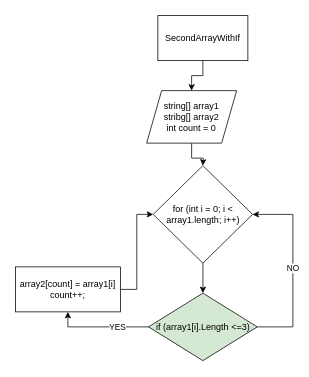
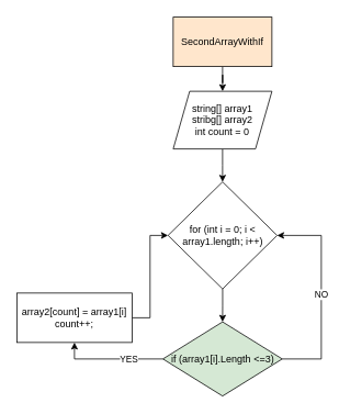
- <mxCell id="3" value="SecondArrayWithIf" style="rounded=0;whiteSpace=wrap;html=1;" vertex="1" parent="1"><mxGeometry x="210" y="20" width="120" height="60" as="geometry" /></mxCell>
+ <mxCell id="3" value="SecondArrayWithIf" style="rounded=0;whiteSpace=wrap;html=1;fillColor=#ffe6cc;" vertex="1" parent="1"><mxGeometry x="210" y="20" width="120" height="60" as="geometry" /></mxCell>
- <mxCell id="5" value="string[] array1&lt;br&gt;stribg[] array2&lt;br&gt;int count = 0" style="shape=parallelogram;perimeter=parallelogramPerimeter;whiteSpace=wrap;html=1;fixedSize=1;" vertex="1" parent="1"><mxGeometry x="195" y="120" width="120" height="70" as="geometry" /></mxCell>
+ <mxCell id="5" value="string[] array1&lt;br&gt;stribg[] array2&lt;br&gt;int count = 0" style="shape=parallelogram;perimeter=parallelogramPerimeter;whiteSpace=wrap;html=1;fixedSize=1;" vertex="1" parent="1"><mxGeometry x="210" y="110" width="120" height="70" as="geometry" /></mxCell>
